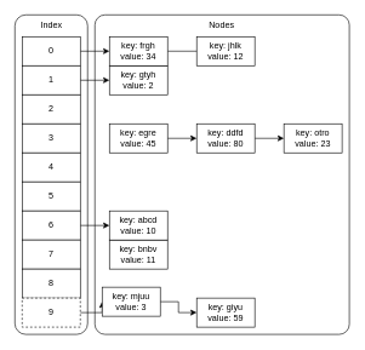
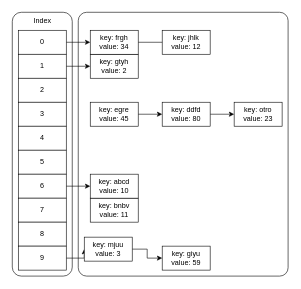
- <mxCell id="30" value="Nodes" style="text;html=1;align=center;verticalAlign=middle;resizable=0;points=[];autosize=1;strokeColor=none;fillColor=none;" vertex="1" parent="1"><mxGeometry x="274" y="20" width="60" height="30" as="geometry" /></mxCell>
- <mxCell id="17" value="9" style="rounded=0;whiteSpace=wrap;html=1;dashed=1;" vertex="1" parent="1"><mxGeometry x="30" y="410" width="80" height="40" as="geometry" /></mxCell>
+ <mxCell id="17" value="9" style="rounded=0;whiteSpace=wrap;html=1;" vertex="1" parent="1"><mxGeometry x="30" y="410" width="80" height="40" as="geometry" /></mxCell>
